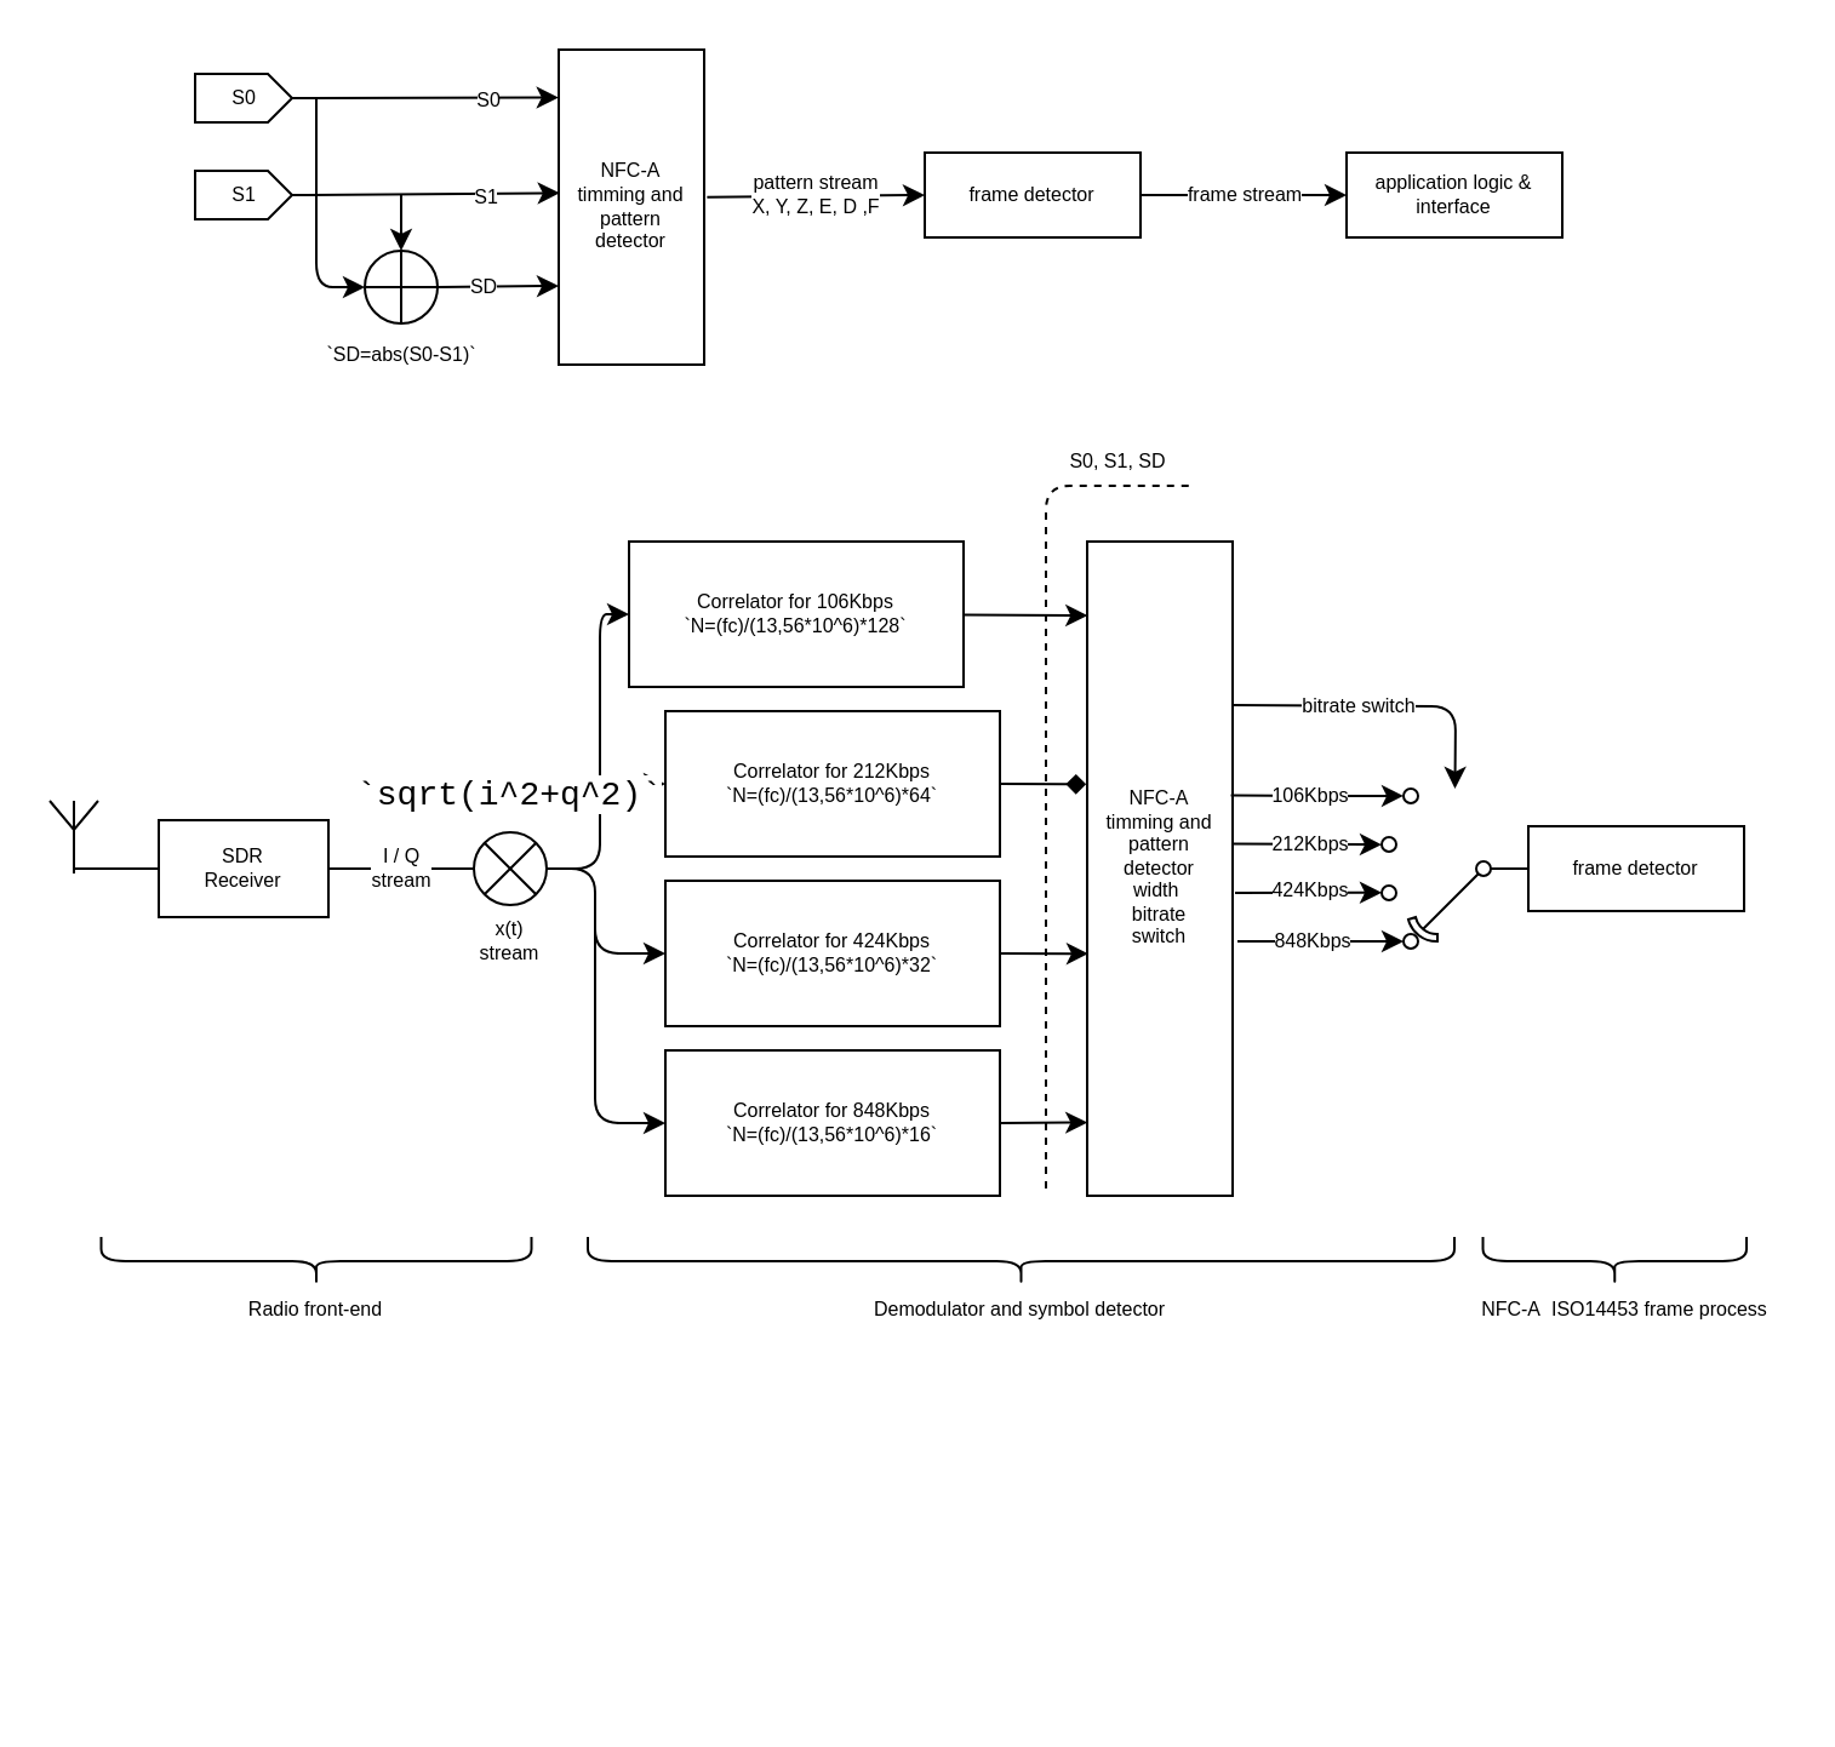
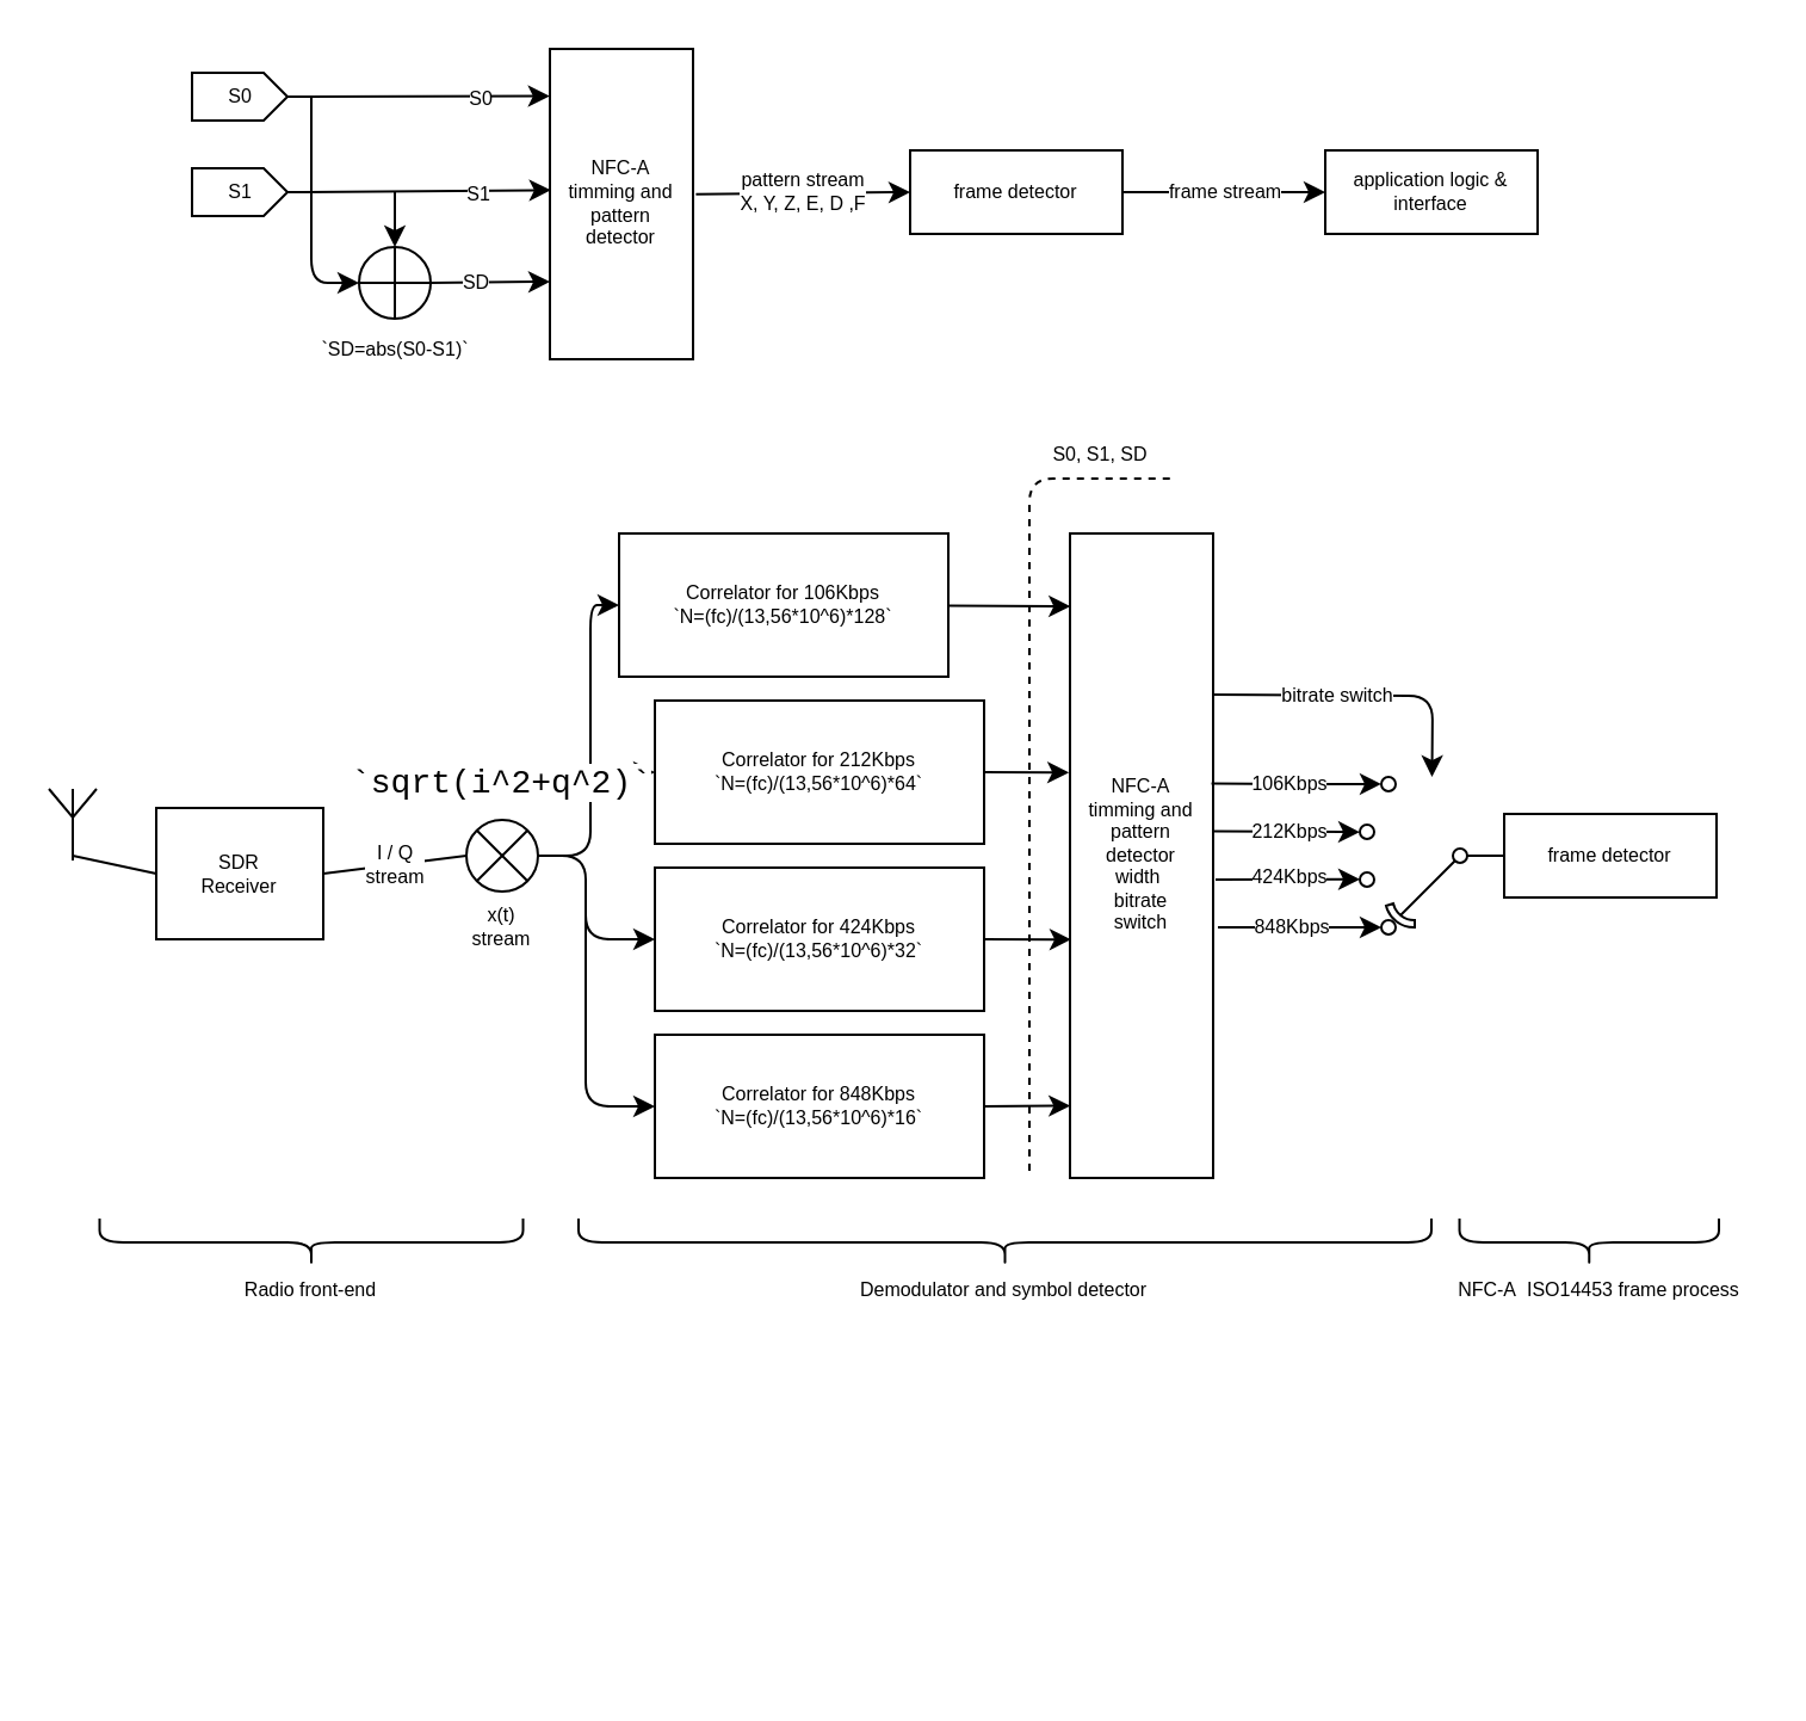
- <mxCell id="28" value="" style="endArrow=diamond;html=1;fontSize=8;exitX=1;exitY=0.5;exitDx=0;exitDy=0;entryX=-0.007;entryY=0.371;entryDx=0;entryDy=0;entryPerimeter=0;" parent="1" source="20" target="26" edge="1"><mxGeometry width="50" height="50" relative="1" as="geometry"><mxPoint x="402" y="503" as="sourcePoint" /><mxPoint x="482" y="473" as="targetPoint" /></mxGeometry></mxCell>
+ <mxCell id="28" value="" style="endArrow=classic;html=1;fontSize=8;exitX=1;exitY=0.5;exitDx=0;exitDy=0;entryX=-0.007;entryY=0.371;entryDx=0;entryDy=0;entryPerimeter=0;" parent="1" source="20" target="26" edge="1"><mxGeometry width="50" height="50" relative="1" as="geometry"><mxPoint x="402" y="503" as="sourcePoint" /><mxPoint x="482" y="473" as="targetPoint" /></mxGeometry></mxCell>
- <mxCell id="23" value="SDR&lt;br style=&quot;font-size: 8px;&quot;&gt;Receiver" style="rounded=0;whiteSpace=wrap;html=1;fontSize=8;" parent="1" vertex="1"><mxGeometry x="65" y="338" width="70" height="40" as="geometry" /></mxCell>
+ <mxCell id="23" value="SDR&lt;br style=&quot;font-size: 8px;&quot;&gt;Receiver" style="rounded=0;whiteSpace=wrap;html=1;fontSize=8;" parent="1" vertex="1"><mxGeometry x="65" y="338" width="70" height="55" as="geometry" /></mxCell>
